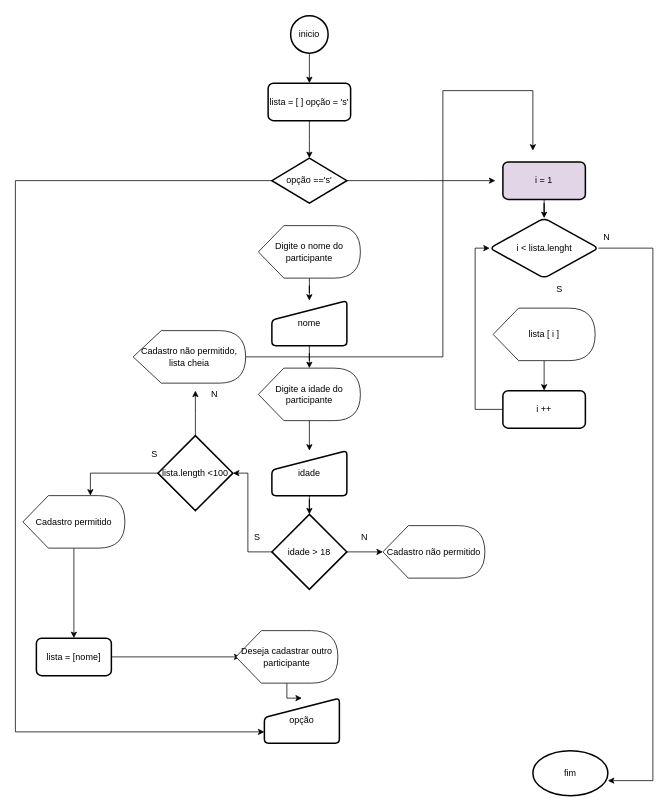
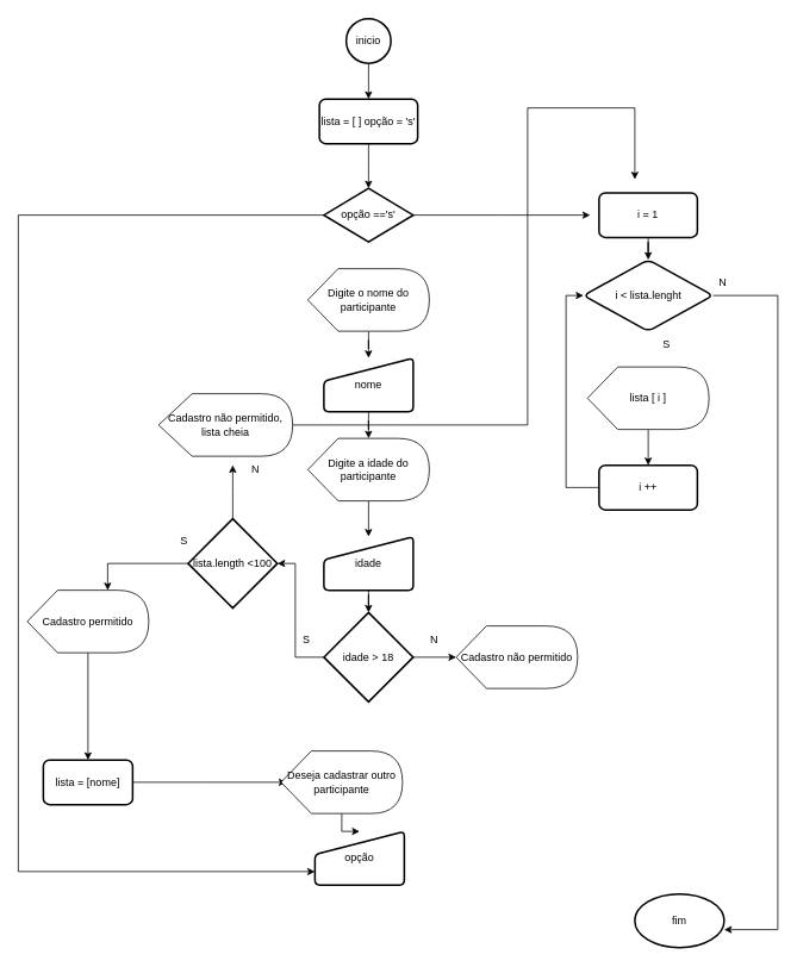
- <mxCell id="39" value="i = 1" style="rounded=1;whiteSpace=wrap;html=1;absoluteArcSize=1;arcSize=14;strokeWidth=2;fillColor=#e1d5e7;" parent="1" vertex="1"><mxGeometry x="670" y="215" width="110" height="50" as="geometry" /></mxCell>
+ <mxCell id="39" value="i = 1" style="rounded=1;whiteSpace=wrap;html=1;absoluteArcSize=1;arcSize=14;strokeWidth=2;" parent="1" vertex="1"><mxGeometry x="670" y="215" width="110" height="50" as="geometry" /></mxCell>
